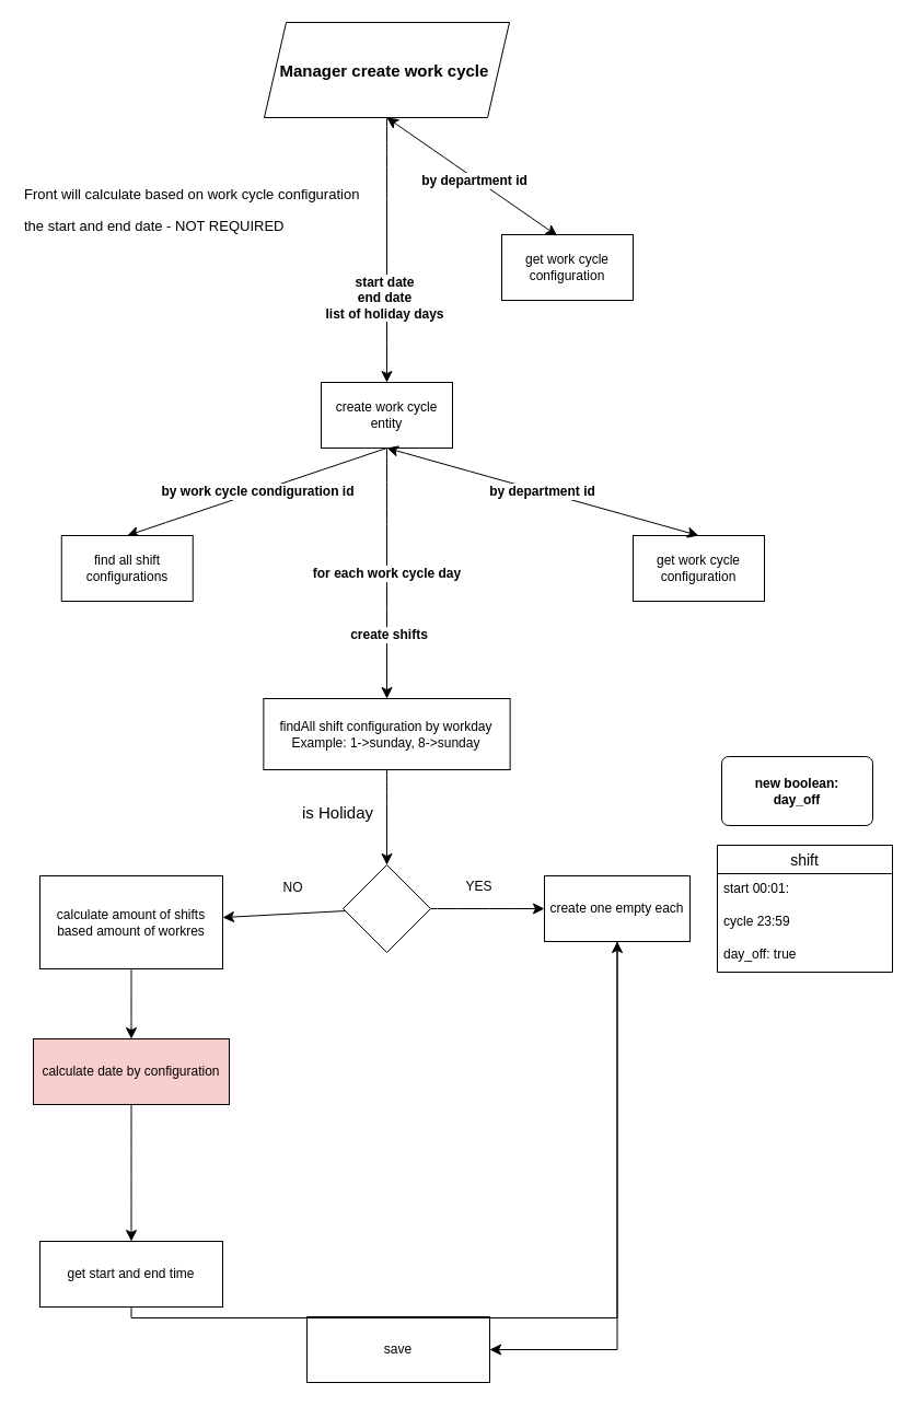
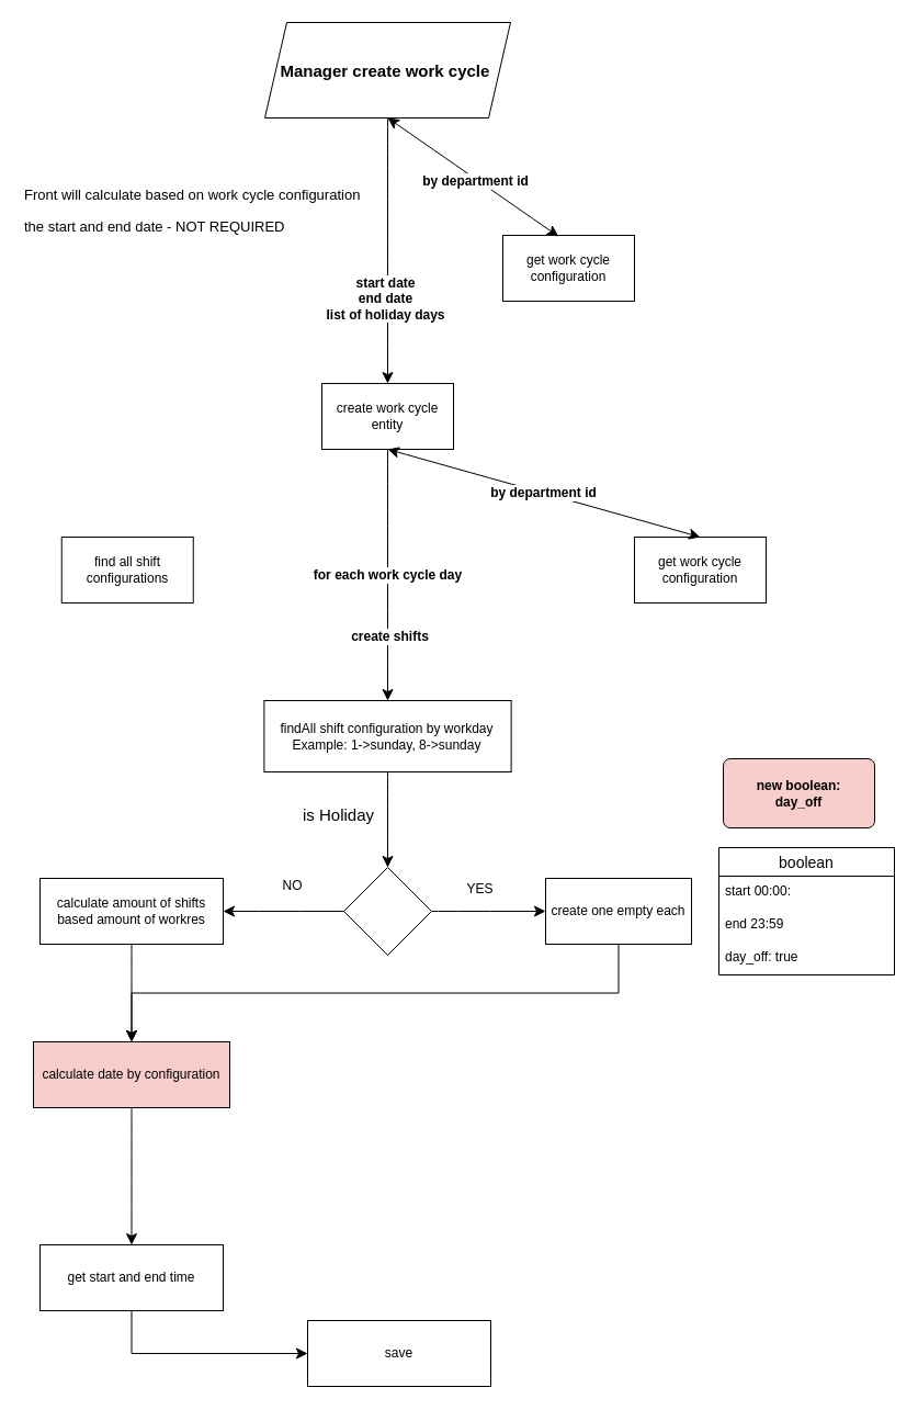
- <mxCell id="5" value="&lt;b&gt;by work cycle condiguration id&lt;/b&gt;" style="edgeStyle=none;curved=1;rounded=0;orthogonalLoop=1;jettySize=auto;html=1;fontSize=12;startSize=8;endSize=8;exitX=0.5;exitY=1;exitDx=0;exitDy=0;entryX=0.5;entryY=0;entryDx=0;entryDy=0;" edge="1" parent="1" source="6" target="11"><mxGeometry relative="1" as="geometry" /></mxCell>
- <mxCell id="37" value="new boolean:&lt;br&gt;day_off" style="rounded=1;arcSize=10;whiteSpace=wrap;html=1;align=center;fontStyle=1" vertex="1" parent="1"><mxGeometry x="659" y="691" width="138" height="63" as="geometry" /></mxCell>
+ <mxCell id="37" value="new boolean:&lt;br&gt;day_off" style="rounded=1;arcSize=10;whiteSpace=wrap;html=1;align=center;fontStyle=1;fillColor=#f8cecc;" vertex="1" parent="1"><mxGeometry x="659" y="691" width="138" height="63" as="geometry" /></mxCell>
- <mxCell id="33" value="shift" style="swimlane;fontStyle=0;childLayout=stackLayout;horizontal=1;startSize=26;horizontalStack=0;resizeParent=1;resizeParentMax=0;resizeLast=0;collapsible=1;marginBottom=0;align=center;fontSize=14;" vertex="1" parent="1"><mxGeometry x="655" y="772" width="160" height="116" as="geometry" /></mxCell>
+ <mxCell id="33" value="boolean" style="swimlane;fontStyle=0;childLayout=stackLayout;horizontal=1;startSize=26;horizontalStack=0;resizeParent=1;resizeParentMax=0;resizeLast=0;collapsible=1;marginBottom=0;align=center;fontSize=14;" vertex="1" parent="1"><mxGeometry x="655" y="772" width="160" height="116" as="geometry" /></mxCell>
- <mxCell id="34" value="start 00:01:" style="text;strokeColor=none;fillColor=none;spacingLeft=4;spacingRight=4;overflow=hidden;rotatable=0;points=[[0,0.5],[1,0.5]];portConstraint=eastwest;fontSize=12;whiteSpace=wrap;html=1;" vertex="1" parent="33"><mxGeometry y="26" width="160" height="30" as="geometry" /></mxCell>
+ <mxCell id="34" value="start 00:00:" style="text;strokeColor=none;fillColor=none;spacingLeft=4;spacingRight=4;overflow=hidden;rotatable=0;points=[[0,0.5],[1,0.5]];portConstraint=eastwest;fontSize=12;whiteSpace=wrap;html=1;" vertex="1" parent="33"><mxGeometry y="26" width="160" height="30" as="geometry" /></mxCell>
- <mxCell id="27" value="calculate amount of shifts based amount of workres" style="whiteSpace=wrap;html=1;rounded=0;" vertex="1" parent="1"><mxGeometry x="36" y="800" width="167" height="85" as="geometry" /></mxCell>
+ <mxCell id="27" value="calculate amount of shifts based amount of workres" style="whiteSpace=wrap;html=1;rounded=0;" vertex="1" parent="1"><mxGeometry x="36" y="800" width="167" height="60" as="geometry" /></mxCell>
- <mxCell id="35" value="cycle 23:59" style="text;strokeColor=none;fillColor=none;spacingLeft=4;spacingRight=4;overflow=hidden;rotatable=0;points=[[0,0.5],[1,0.5]];portConstraint=eastwest;fontSize=12;whiteSpace=wrap;html=1;" vertex="1" parent="33"><mxGeometry y="56" width="160" height="30" as="geometry" /></mxCell>
+ <mxCell id="35" value="end 23:59" style="text;strokeColor=none;fillColor=none;spacingLeft=4;spacingRight=4;overflow=hidden;rotatable=0;points=[[0,0.5],[1,0.5]];portConstraint=eastwest;fontSize=12;whiteSpace=wrap;html=1;" vertex="1" parent="33"><mxGeometry y="56" width="160" height="30" as="geometry" /></mxCell>
- <mxCell id="32" value="" style="endArrow=classic;html=1;rounded=0;fontSize=12;startSize=8;endSize=8;exitX=0.5;exitY=1;exitDx=0;exitDy=0;edgeStyle=orthogonalEdgeStyle;" edge="1" parent="1" source="30" target="25"><mxGeometry width="50" height="50" relative="1" as="geometry"><mxPoint x="267" y="1215" as="sourcePoint" /><mxPoint x="317" y="1165" as="targetPoint" /></mxGeometry></mxCell>
+ <mxCell id="32" value="" style="endArrow=classic;html=1;rounded=0;fontSize=12;startSize=8;endSize=8;exitX=0.5;exitY=1;exitDx=0;exitDy=0;entryX=0;entryY=0.5;entryDx=0;entryDy=0;edgeStyle=orthogonalEdgeStyle;" edge="1" parent="1" source="30" target="31"><mxGeometry width="50" height="50" relative="1" as="geometry"><mxPoint x="267" y="1215" as="sourcePoint" /><mxPoint x="317" y="1165" as="targetPoint" /></mxGeometry></mxCell>
- <mxCell id="24" style="edgeStyle=orthogonalEdgeStyle;rounded=0;orthogonalLoop=1;jettySize=auto;html=1;entryX=1;entryY=0.5;entryDx=0;entryDy=0;fontSize=12;startSize=8;endSize=8;exitX=0.5;exitY=1;exitDx=0;exitDy=0;" edge="1" parent="1" source="25" target="31"><mxGeometry relative="1" as="geometry"><mxPoint x="604.005" y="872" as="sourcePoint" /><mxPoint x="558" y="1275" as="targetPoint" /></mxGeometry></mxCell>
+ <mxCell id="24" style="edgeStyle=orthogonalEdgeStyle;rounded=0;orthogonalLoop=1;jettySize=auto;html=1;fontSize=12;startSize=8;endSize=8;exitX=0.5;exitY=1;exitDx=0;exitDy=0;" edge="1" parent="1" source="25" target="29"><mxGeometry relative="1" as="geometry"><mxPoint x="604.005" y="872" as="sourcePoint" /><mxPoint x="558" y="1275" as="targetPoint" /></mxGeometry></mxCell>
